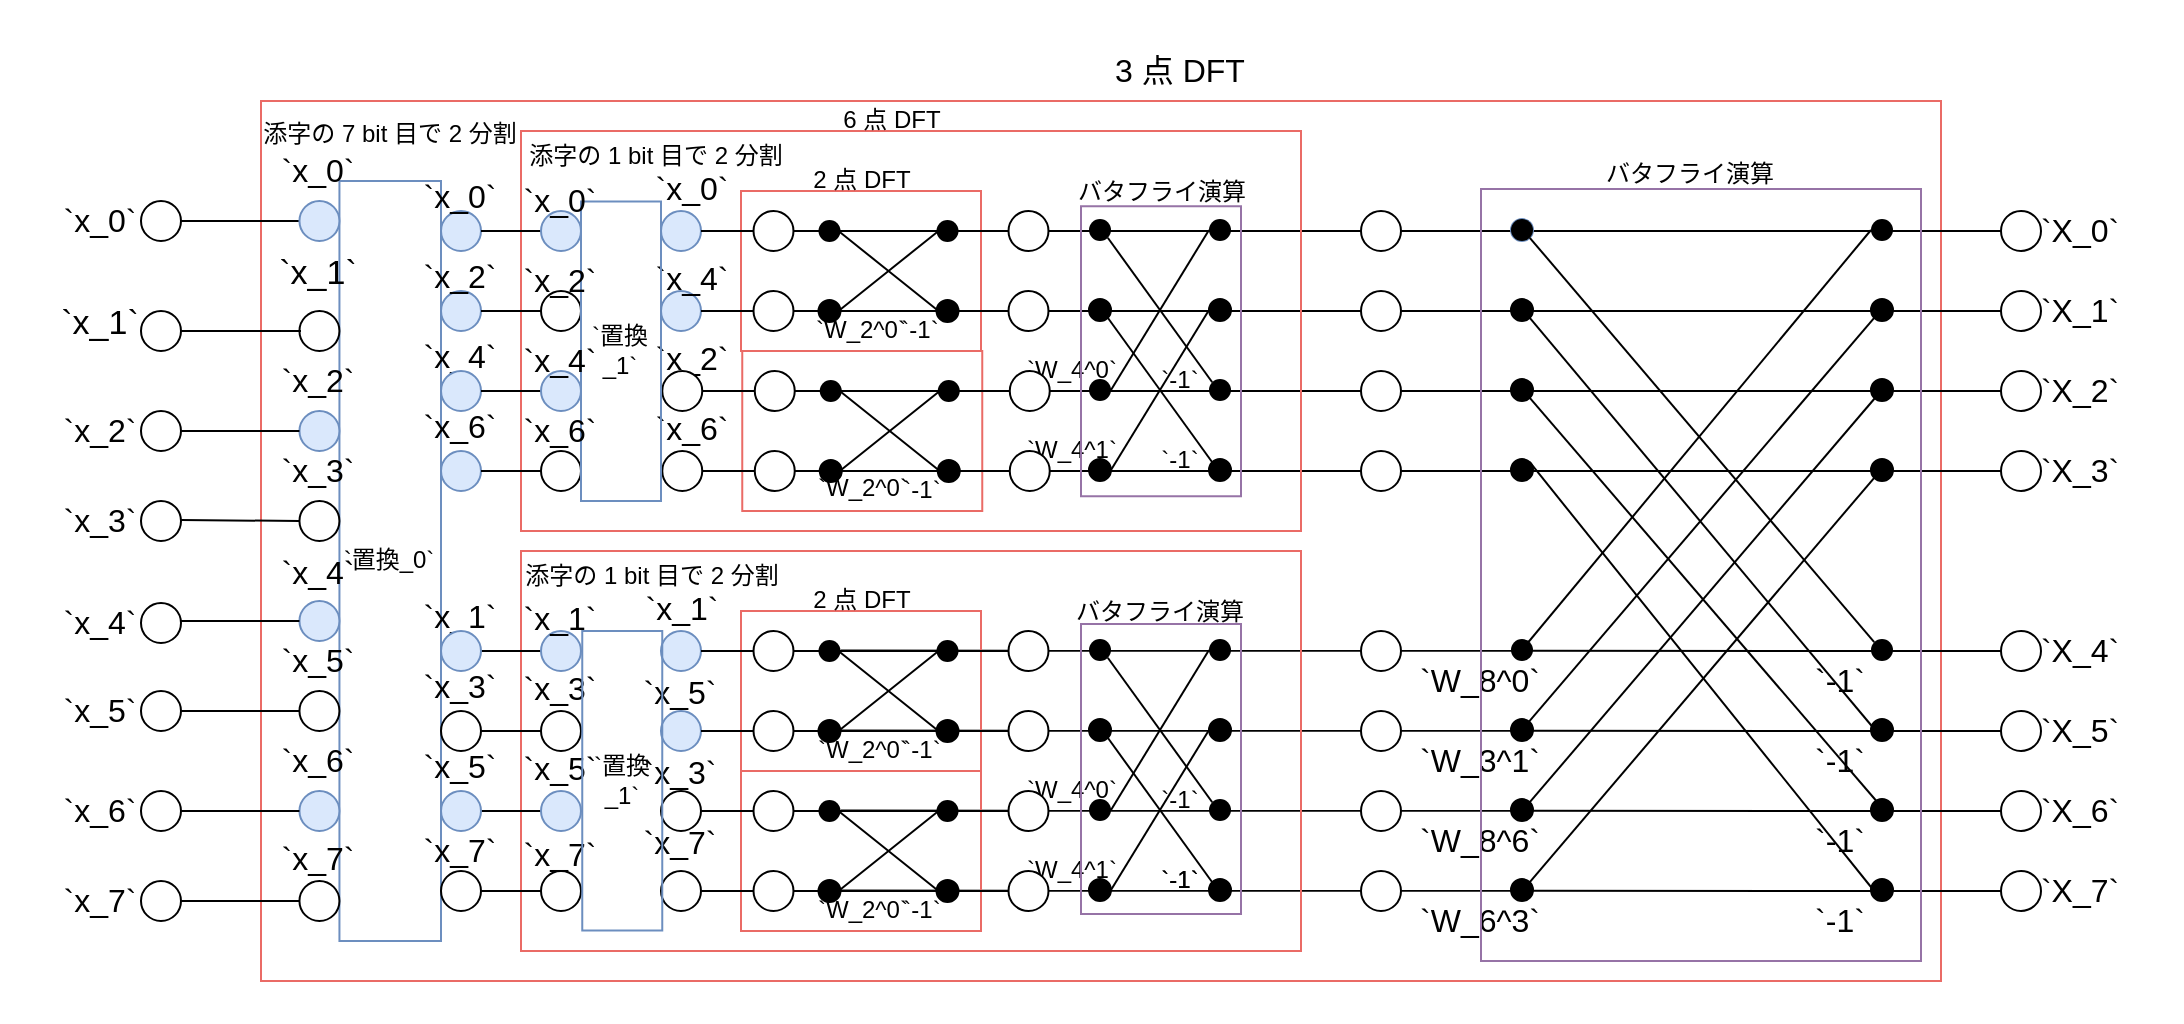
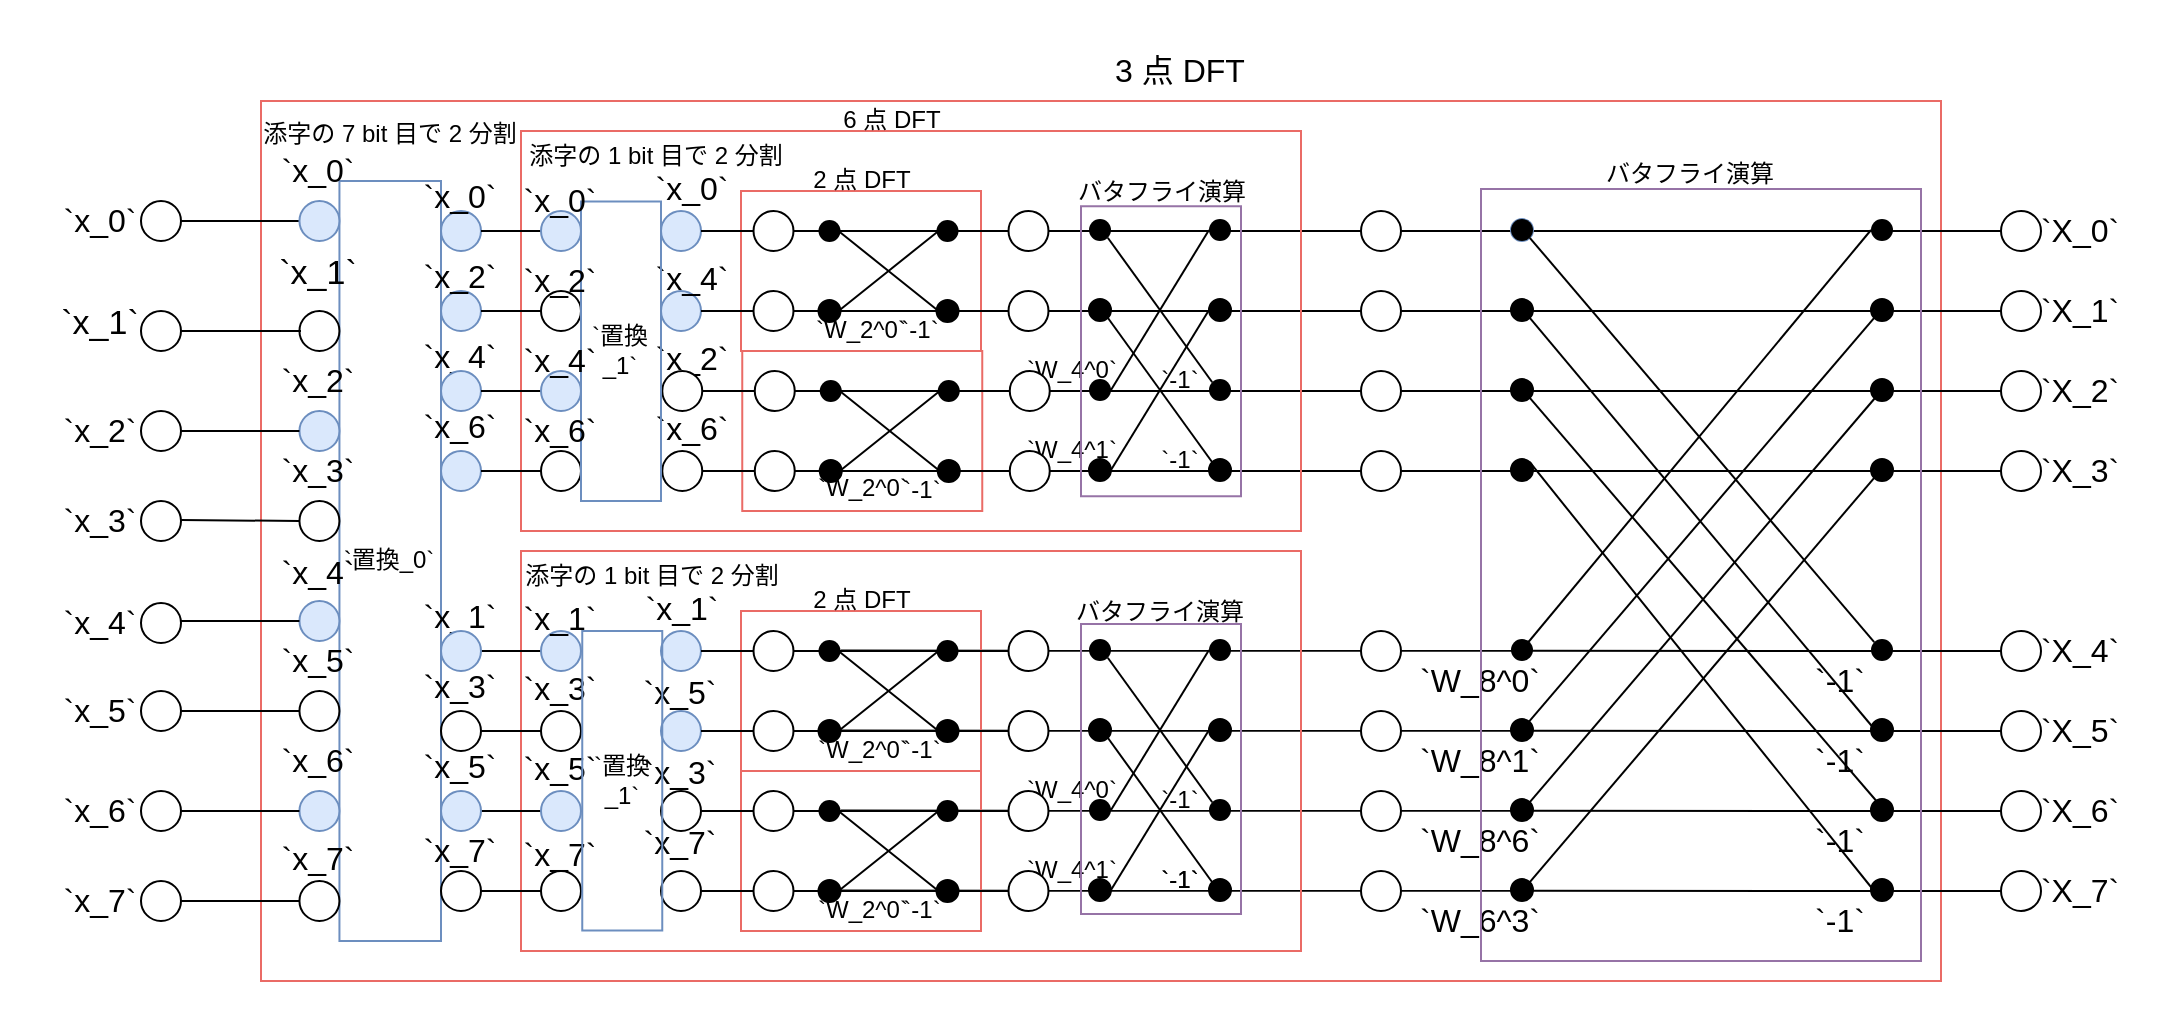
- <mxCell id="49" value="`W_3^1`" style="text;html=1;align=center;verticalAlign=middle;whiteSpace=wrap;rounded=0;fontSize=16;" parent="1" vertex="1"><mxGeometry x="710" y="365" width="60" height="30" as="geometry" /></mxCell>
+ <mxCell id="49" value="`W_8^1`" style="text;html=1;align=center;verticalAlign=middle;whiteSpace=wrap;rounded=0;fontSize=16;" parent="1" vertex="1"><mxGeometry x="710" y="365" width="60" height="30" as="geometry" /></mxCell>
